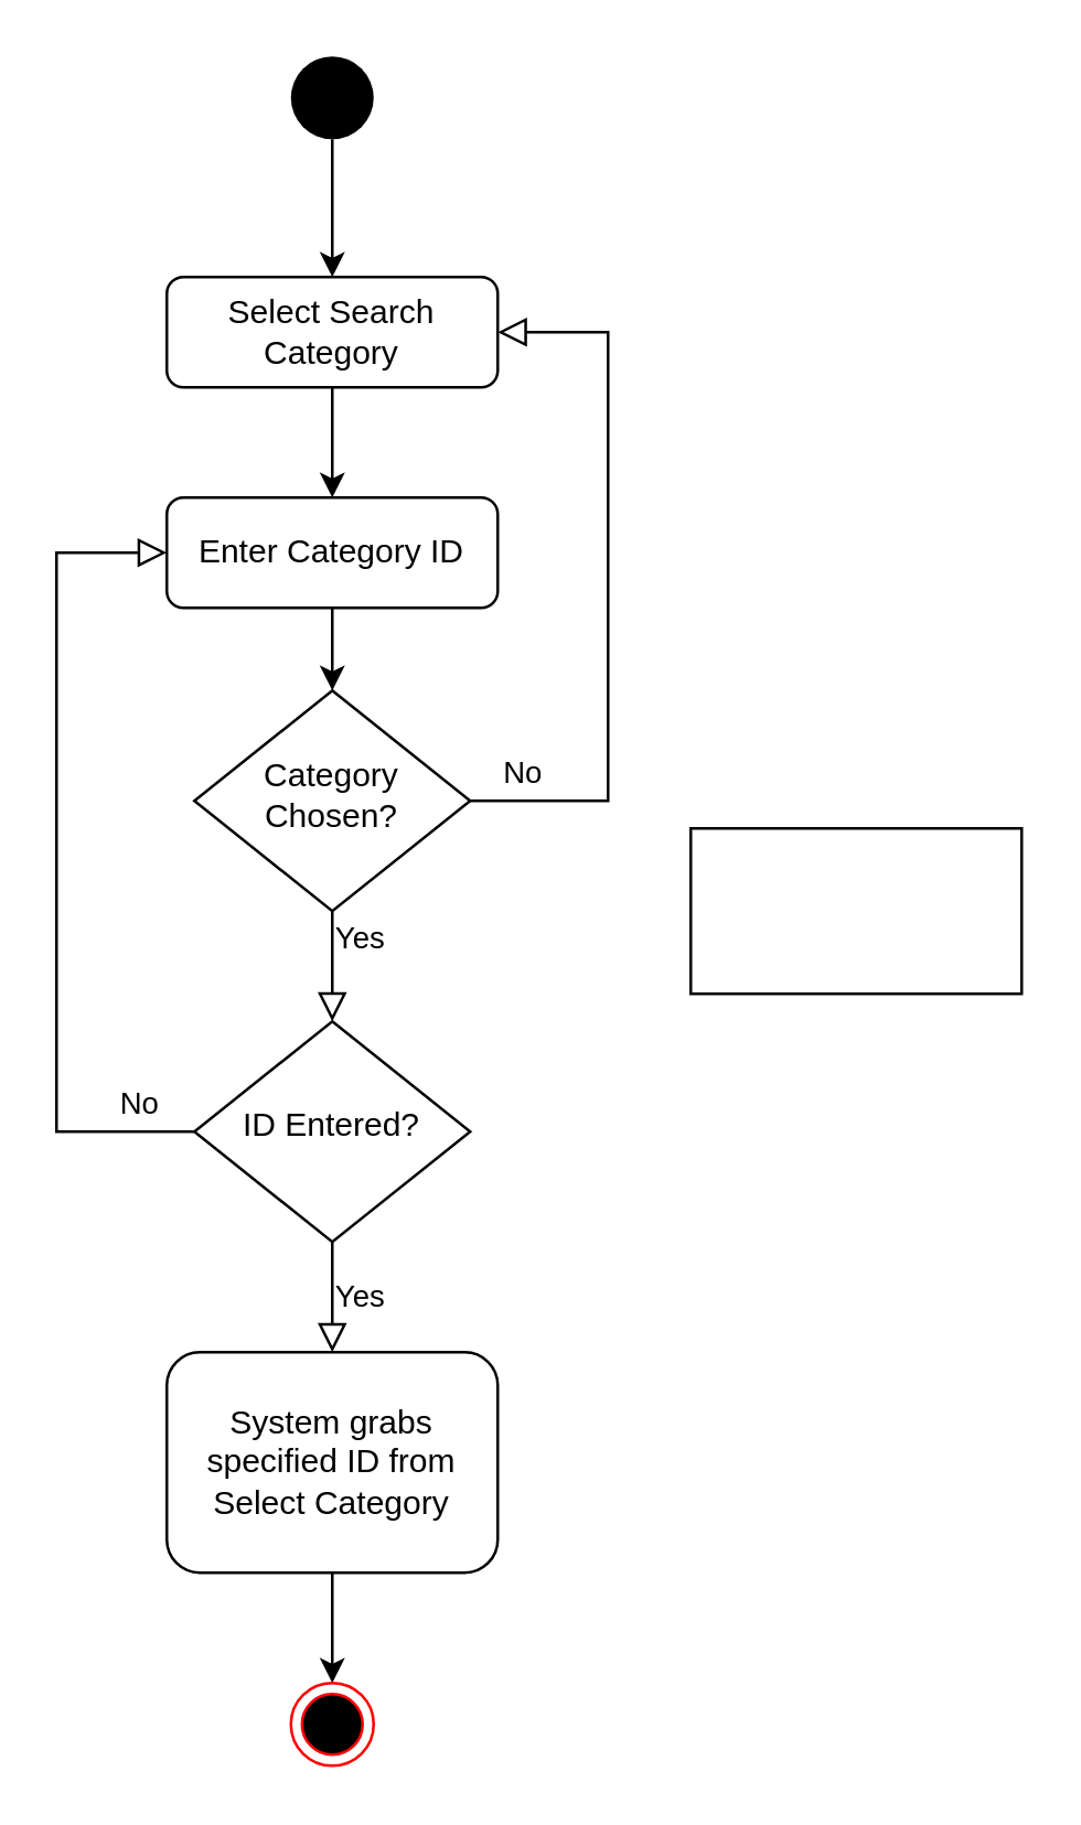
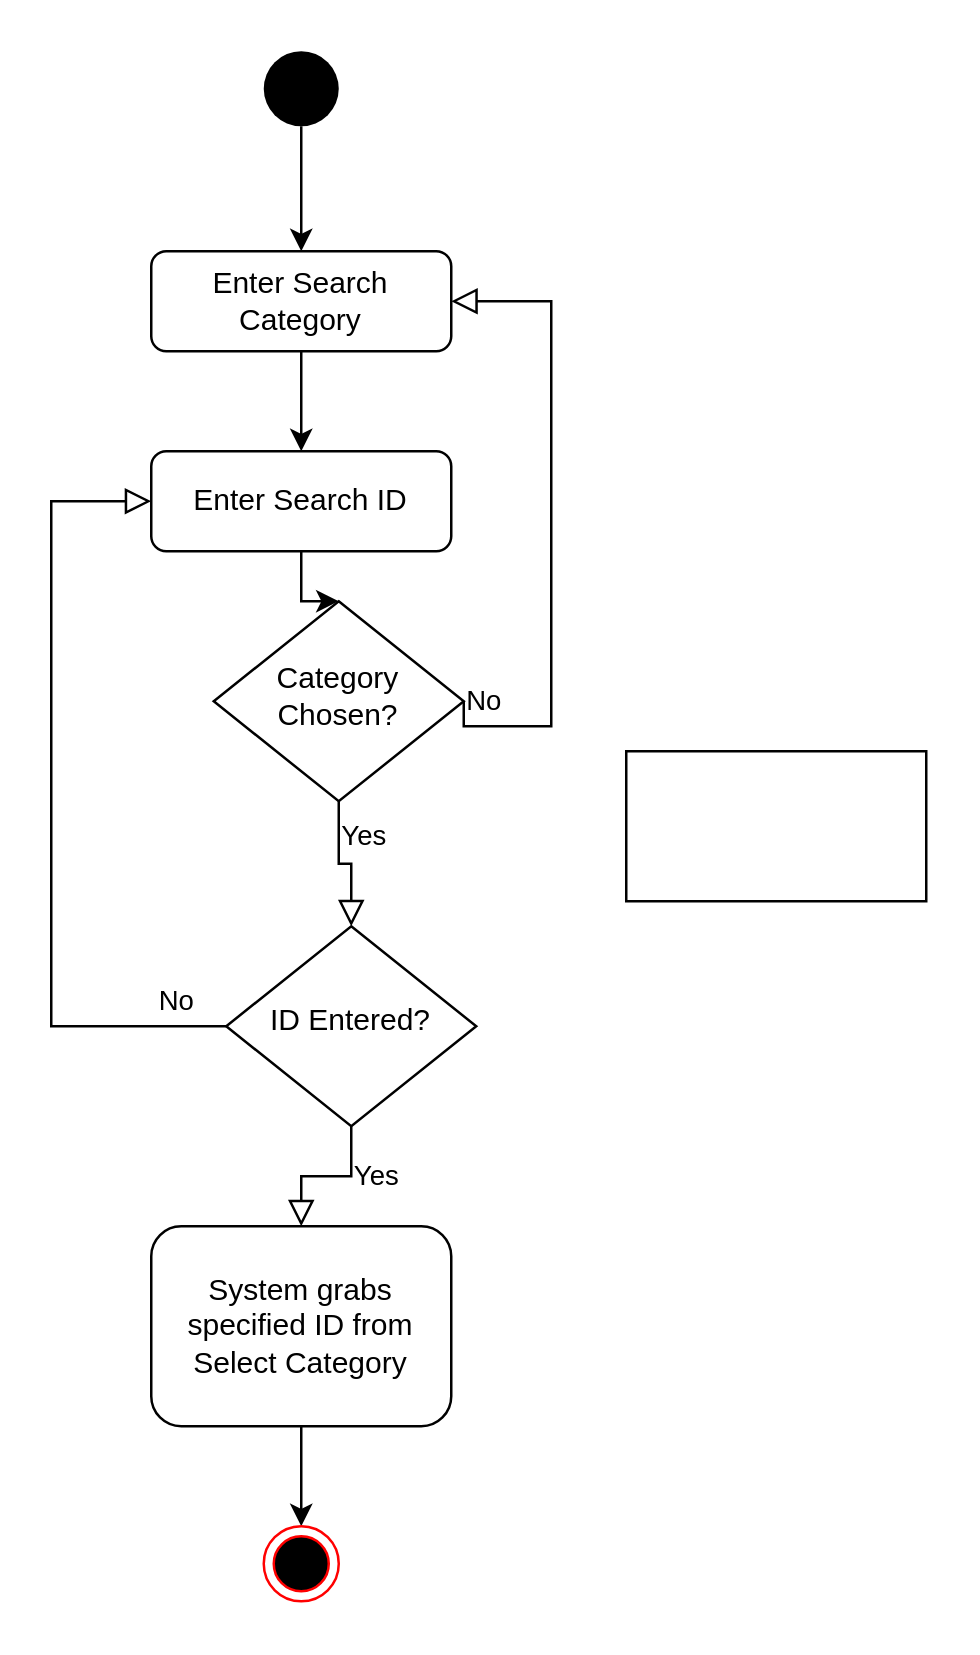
- <mxCell id="3" value="Select Search Category" style="rounded=1;whiteSpace=wrap;html=1;fontSize=12;glass=0;strokeWidth=1;shadow=0;" parent="1" vertex="1"><mxGeometry x="60" y="100" width="120" height="40" as="geometry" /></mxCell>
+ <mxCell id="3" value="Enter Search Category" style="rounded=1;whiteSpace=wrap;html=1;fontSize=12;glass=0;strokeWidth=1;shadow=0;" parent="1" vertex="1"><mxGeometry x="60" y="100" width="120" height="40" as="geometry" /></mxCell>
- <mxCell id="15" value="Enter Category ID" style="rounded=1;whiteSpace=wrap;html=1;fontSize=12;glass=0;strokeWidth=1;shadow=0;" vertex="1" parent="1"><mxGeometry x="60" y="180" width="120" height="40" as="geometry" /></mxCell>
+ <mxCell id="15" value="Enter Search ID" style="rounded=1;whiteSpace=wrap;html=1;fontSize=12;glass=0;strokeWidth=1;shadow=0;" vertex="1" parent="1"><mxGeometry x="60" y="180" width="120" height="40" as="geometry" /></mxCell>
- <mxCell id="6" value="Category Chosen?" style="rhombus;whiteSpace=wrap;html=1;shadow=0;fontFamily=Helvetica;fontSize=12;align=center;strokeWidth=1;spacing=6;spacingTop=-4;" parent="1" vertex="1"><mxGeometry x="70" y="250" width="100" height="80" as="geometry" /></mxCell>
+ <mxCell id="6" value="Category Chosen?" style="rhombus;whiteSpace=wrap;html=1;shadow=0;fontFamily=Helvetica;fontSize=12;align=center;strokeWidth=1;spacing=6;spacingTop=-4;" parent="1" vertex="1"><mxGeometry x="85" y="240" width="100" height="80" as="geometry" /></mxCell>
- <mxCell id="9" value="ID Entered?" style="rhombus;whiteSpace=wrap;html=1;shadow=0;fontFamily=Helvetica;fontSize=12;align=center;strokeWidth=1;spacing=6;spacingTop=-4;" parent="1" vertex="1"><mxGeometry x="70" y="370" width="100" height="80" as="geometry" /></mxCell>
+ <mxCell id="9" value="ID Entered?" style="rhombus;whiteSpace=wrap;html=1;shadow=0;fontFamily=Helvetica;fontSize=12;align=center;strokeWidth=1;spacing=6;spacingTop=-4;" parent="1" vertex="1"><mxGeometry x="90" y="370" width="100" height="80" as="geometry" /></mxCell>
